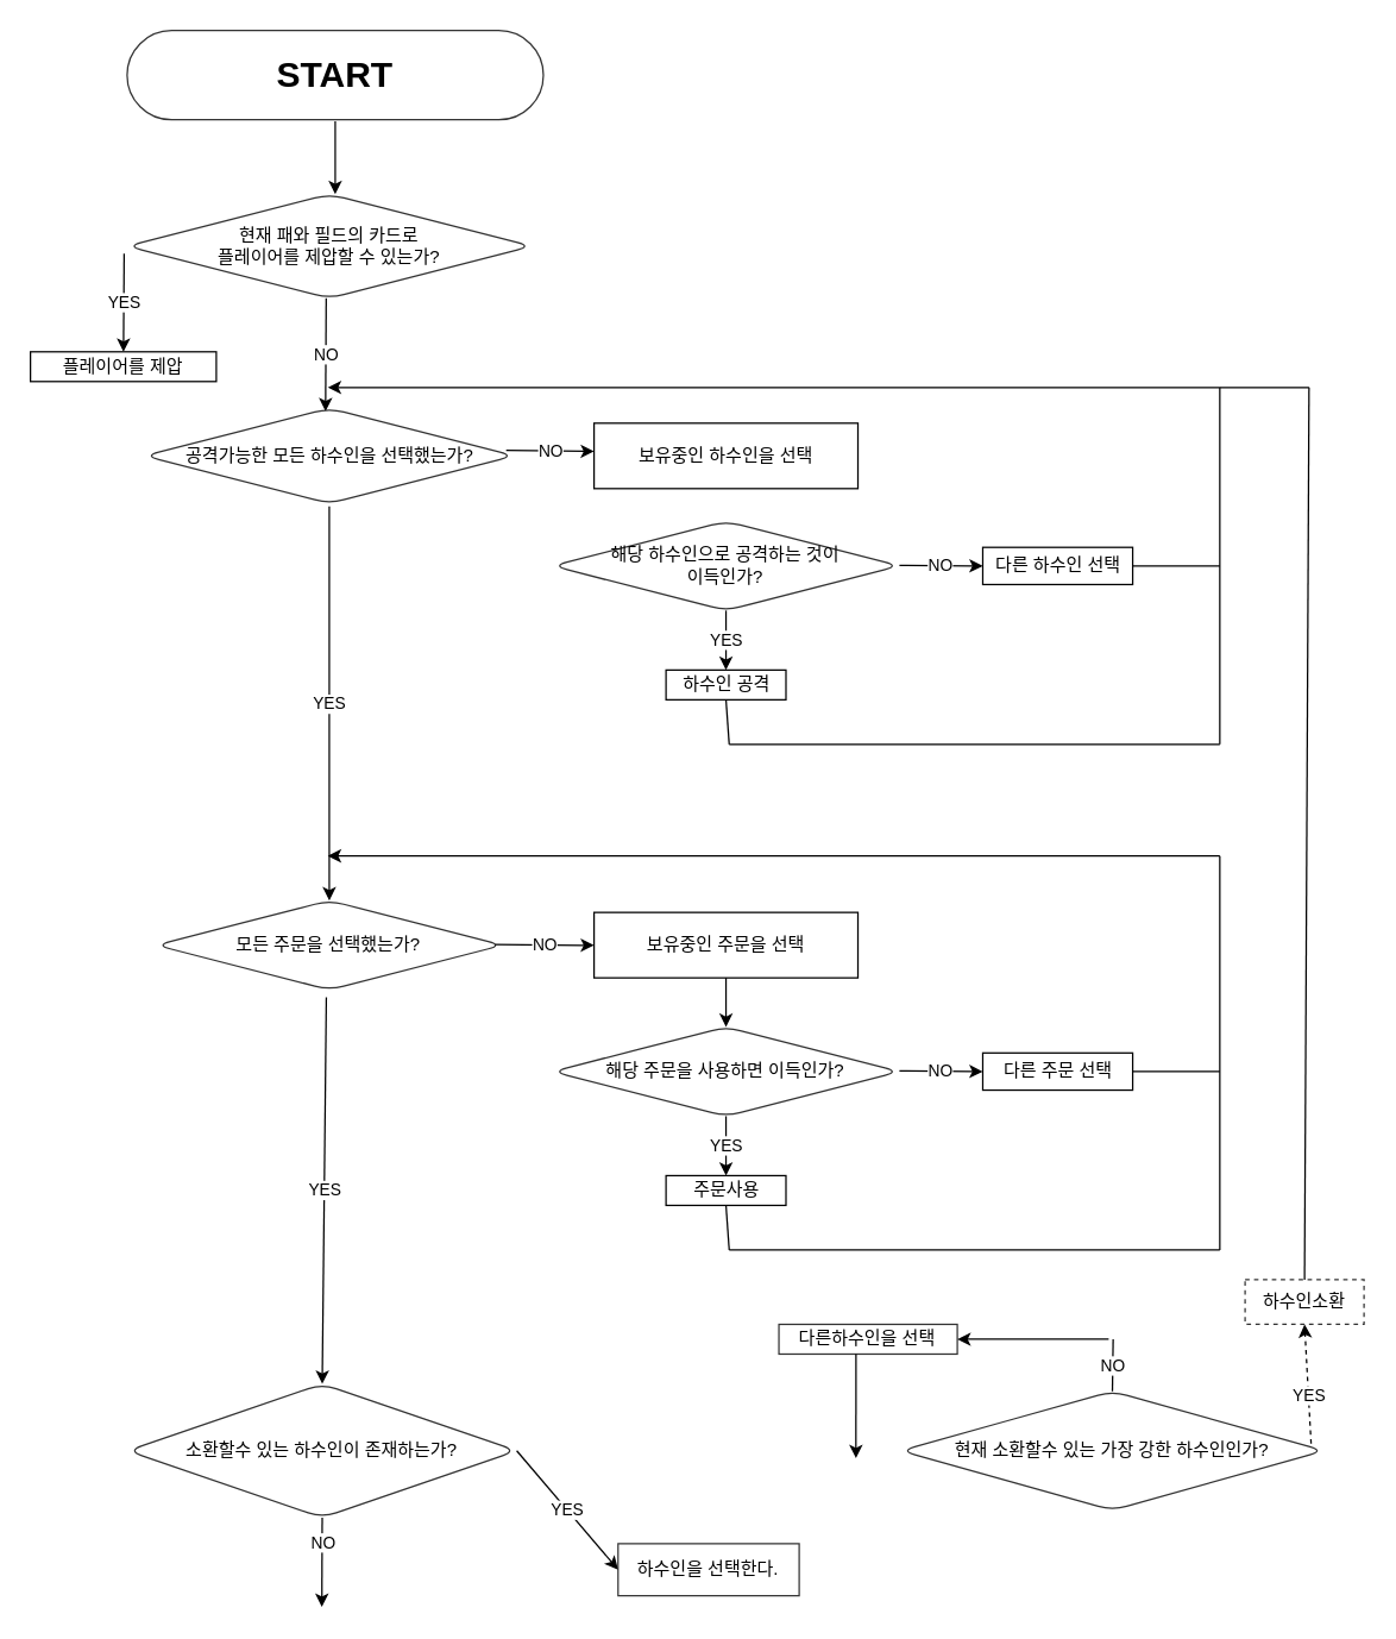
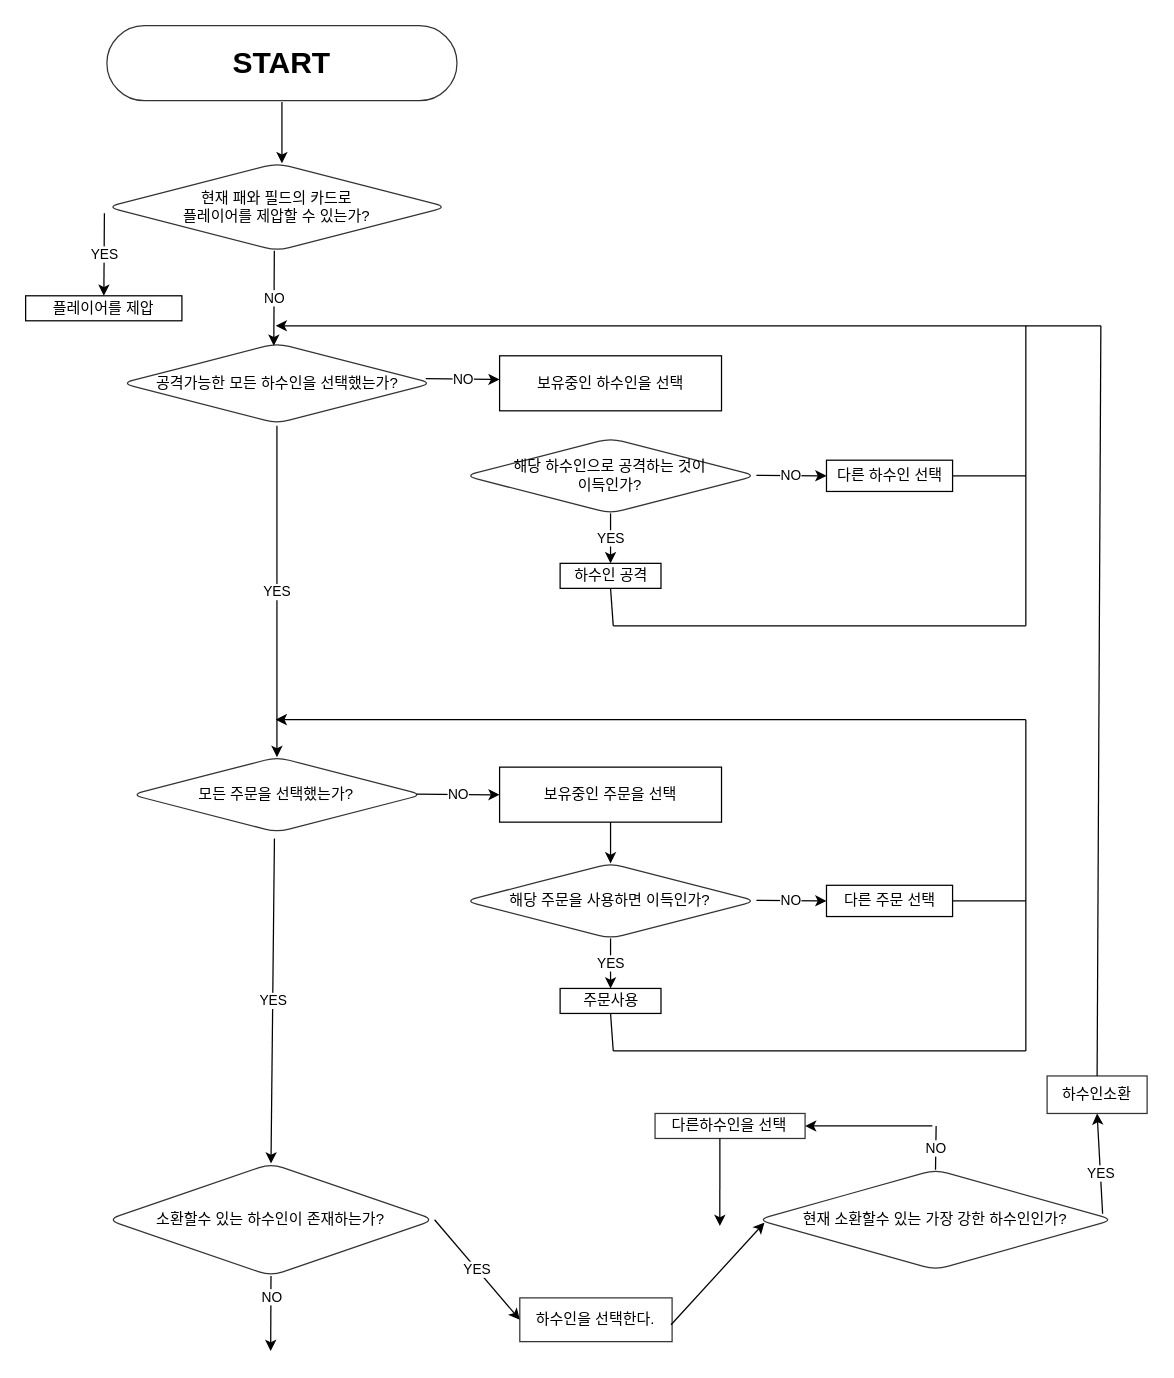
- <mxCell id="46" value="하수인소환" style="rounded=0;whiteSpace=wrap;html=1;glass=0;opacity=80;dashed=1;" vertex="1" parent="1"><mxGeometry x="837" y="860" width="80" height="30" as="geometry" /></mxCell>
+ <mxCell id="46" value="하수인소환" style="rounded=0;whiteSpace=wrap;html=1;glass=0;opacity=80;" vertex="1" parent="1"><mxGeometry x="837" y="860" width="80" height="30" as="geometry" /></mxCell>
- <mxCell id="47" value="" style="endArrow=classic;html=1;exitX=0.969;exitY=0.44;exitDx=0;exitDy=0;exitPerimeter=0;entryX=0.5;entryY=1;entryDx=0;entryDy=0;dashed=1;" edge="1" parent="1" source="39" target="46"><mxGeometry width="50" height="50" relative="1" as="geometry"><mxPoint x="690" y="940" as="sourcePoint" /><mxPoint x="740" y="890" as="targetPoint" /></mxGeometry></mxCell>
+ <mxCell id="47" value="" style="endArrow=classic;html=1;exitX=0.969;exitY=0.44;exitDx=0;exitDy=0;exitPerimeter=0;entryX=0.5;entryY=1;entryDx=0;entryDy=0;" edge="1" parent="1" source="39" target="46"><mxGeometry width="50" height="50" relative="1" as="geometry"><mxPoint x="690" y="940" as="sourcePoint" /><mxPoint x="740" y="890" as="targetPoint" /></mxGeometry></mxCell>
+ <mxCell id="43" value="" style="endArrow=classic;html=1;entryX=0.02;entryY=0.529;entryDx=0;entryDy=0;entryPerimeter=0;exitX=0.993;exitY=0.614;exitDx=0;exitDy=0;exitPerimeter=0;" edge="1" parent="1" source="40" target="39"><mxGeometry width="50" height="50" relative="1" as="geometry"><mxPoint x="535.25" y="1060" as="sourcePoint" /><mxPoint x="585.25" y="1010" as="targetPoint" /></mxGeometry></mxCell>
